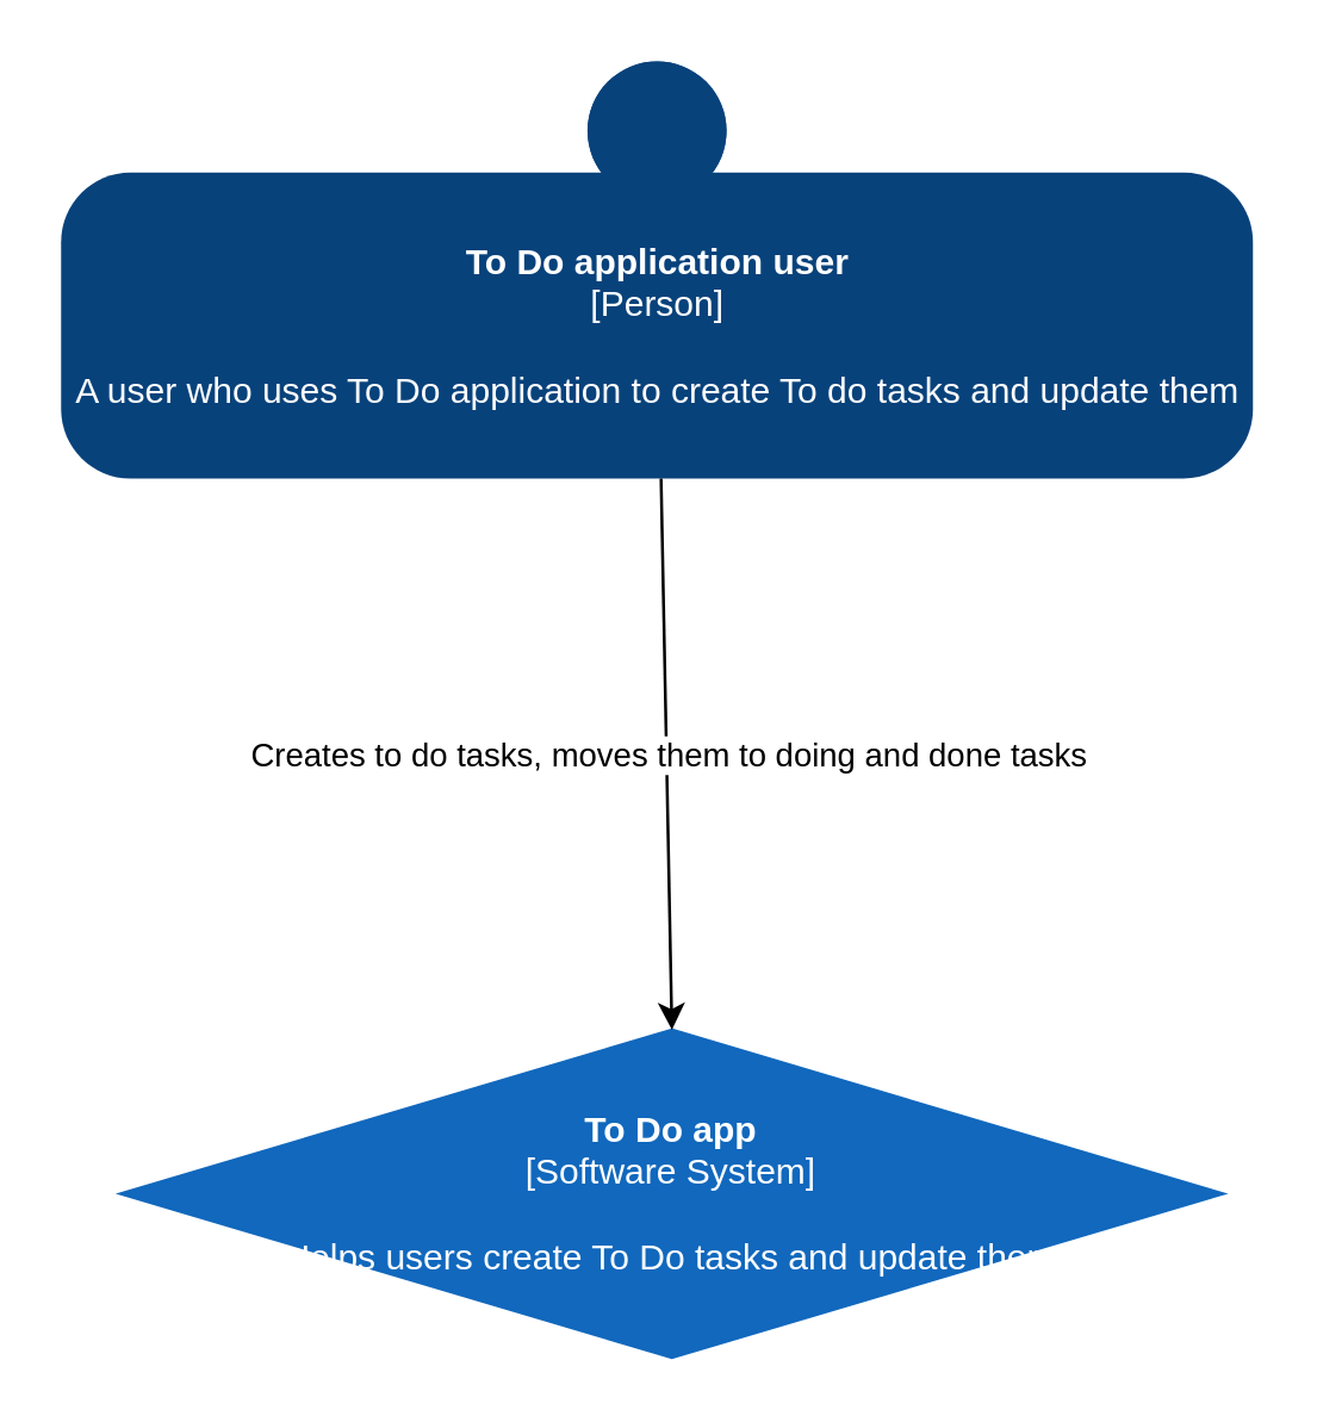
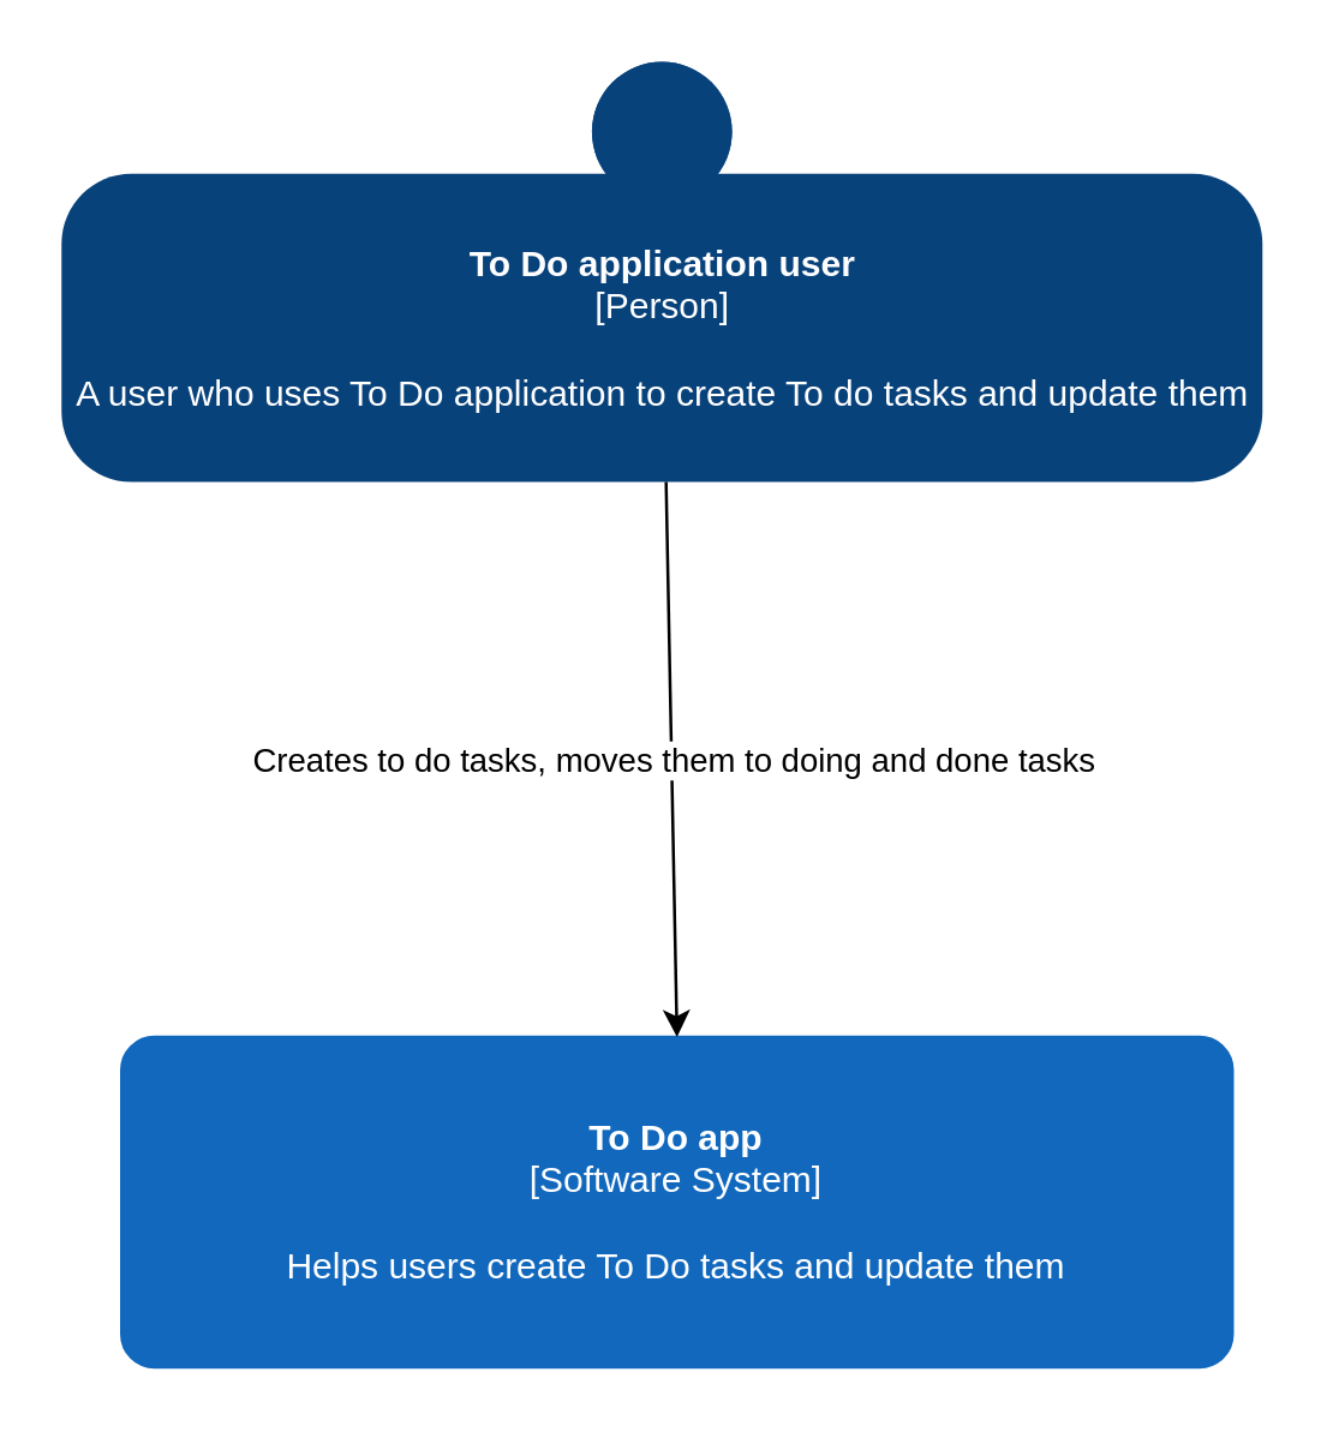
- <mxCell id="3" value="&lt;b&gt;To Do app&lt;/b&gt;&lt;div&gt;[Software System]&lt;/div&gt;&lt;br&gt;&lt;div&gt;Helps users create To Do tasks and update them&lt;/div&gt;" style="rhombus;whiteSpace=wrap;html=1;labelBackgroundColor=none;fillColor=#1168BD;fontColor=#ffffff;align=center;arcSize=10;strokeColor=#1168BD;metaEdit=1;metaData={&quot;c4Type&quot;:{&quot;editable&quot;:false}};points=[[0.25,0,0],[0.5,0,0],[0.75,0,0],[1,0.25,0],[1,0.5,0],[1,0.75,0],[0.75,1,0],[0.5,1,0],[0.25,1,0],[0,0.75,0],[0,0.5,0],[0,0.25,0]];" vertex="1" parent="1"><mxGeometry x="40" y="345" width="370" height="110" as="geometry" /></mxCell>
+ <mxCell id="3" value="&lt;b&gt;To Do app&lt;/b&gt;&lt;div&gt;[Software System]&lt;/div&gt;&lt;br&gt;&lt;div&gt;Helps users create To Do tasks and update them&lt;/div&gt;" style="rounded=1;whiteSpace=wrap;html=1;labelBackgroundColor=none;fillColor=#1168BD;fontColor=#ffffff;align=center;arcSize=10;strokeColor=#1168BD;metaEdit=1;metaData={&quot;c4Type&quot;:{&quot;editable&quot;:false}};points=[[0.25,0,0],[0.5,0,0],[0.75,0,0],[1,0.25,0],[1,0.5,0],[1,0.75,0],[0.75,1,0],[0.5,1,0],[0.25,1,0],[0,0.75,0],[0,0.5,0],[0,0.25,0]];" vertex="1" parent="1"><mxGeometry x="40" y="345" width="370" height="110" as="geometry" /></mxCell>
